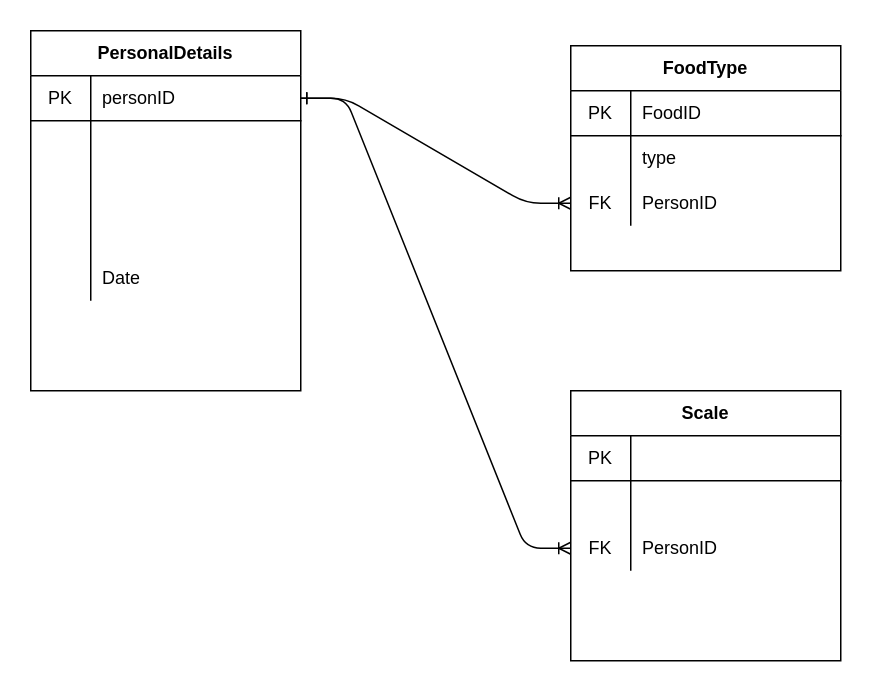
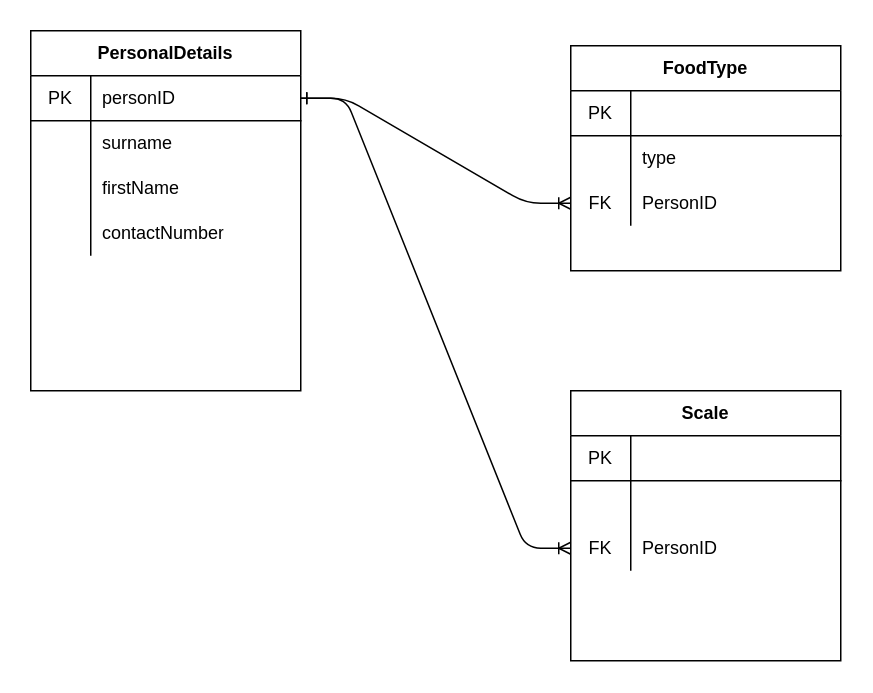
- <mxCell id="23" value="FoodID" style="shape=partialRectangle;html=1;whiteSpace=wrap;connectable=0;fillColor=none;top=0;left=0;bottom=0;right=0;align=left;spacingLeft=6;overflow=hidden;" vertex="1" parent="21"><mxGeometry x="40" width="140" height="30" as="geometry" /></mxCell>
+ <mxCell id="8" value="surname" style="shape=partialRectangle;html=1;whiteSpace=wrap;connectable=0;fillColor=none;top=0;left=0;bottom=0;right=0;align=left;spacingLeft=6;overflow=hidden;" vertex="1" parent="6"><mxGeometry x="40" width="140" height="30" as="geometry" /></mxCell>
+ <mxCell id="11" value="firstName&lt;br&gt;" style="shape=partialRectangle;html=1;whiteSpace=wrap;connectable=0;fillColor=none;top=0;left=0;bottom=0;right=0;align=left;spacingLeft=6;overflow=hidden;" vertex="1" parent="9"><mxGeometry x="40" width="140" height="30" as="geometry" /></mxCell>
+ <mxCell id="14" value="contactNumber&lt;br&gt;" style="shape=partialRectangle;html=1;whiteSpace=wrap;connectable=0;fillColor=none;top=0;left=0;bottom=0;right=0;align=left;spacingLeft=6;overflow=hidden;" vertex="1" parent="12"><mxGeometry x="40" width="140" height="30" as="geometry" /></mxCell>
- <mxCell id="17" value="Date" style="shape=partialRectangle;html=1;whiteSpace=wrap;connectable=0;fillColor=none;top=0;left=0;bottom=0;right=0;align=left;spacingLeft=6;overflow=hidden;" vertex="1" parent="15"><mxGeometry x="40" width="140" height="30" as="geometry" /></mxCell>
